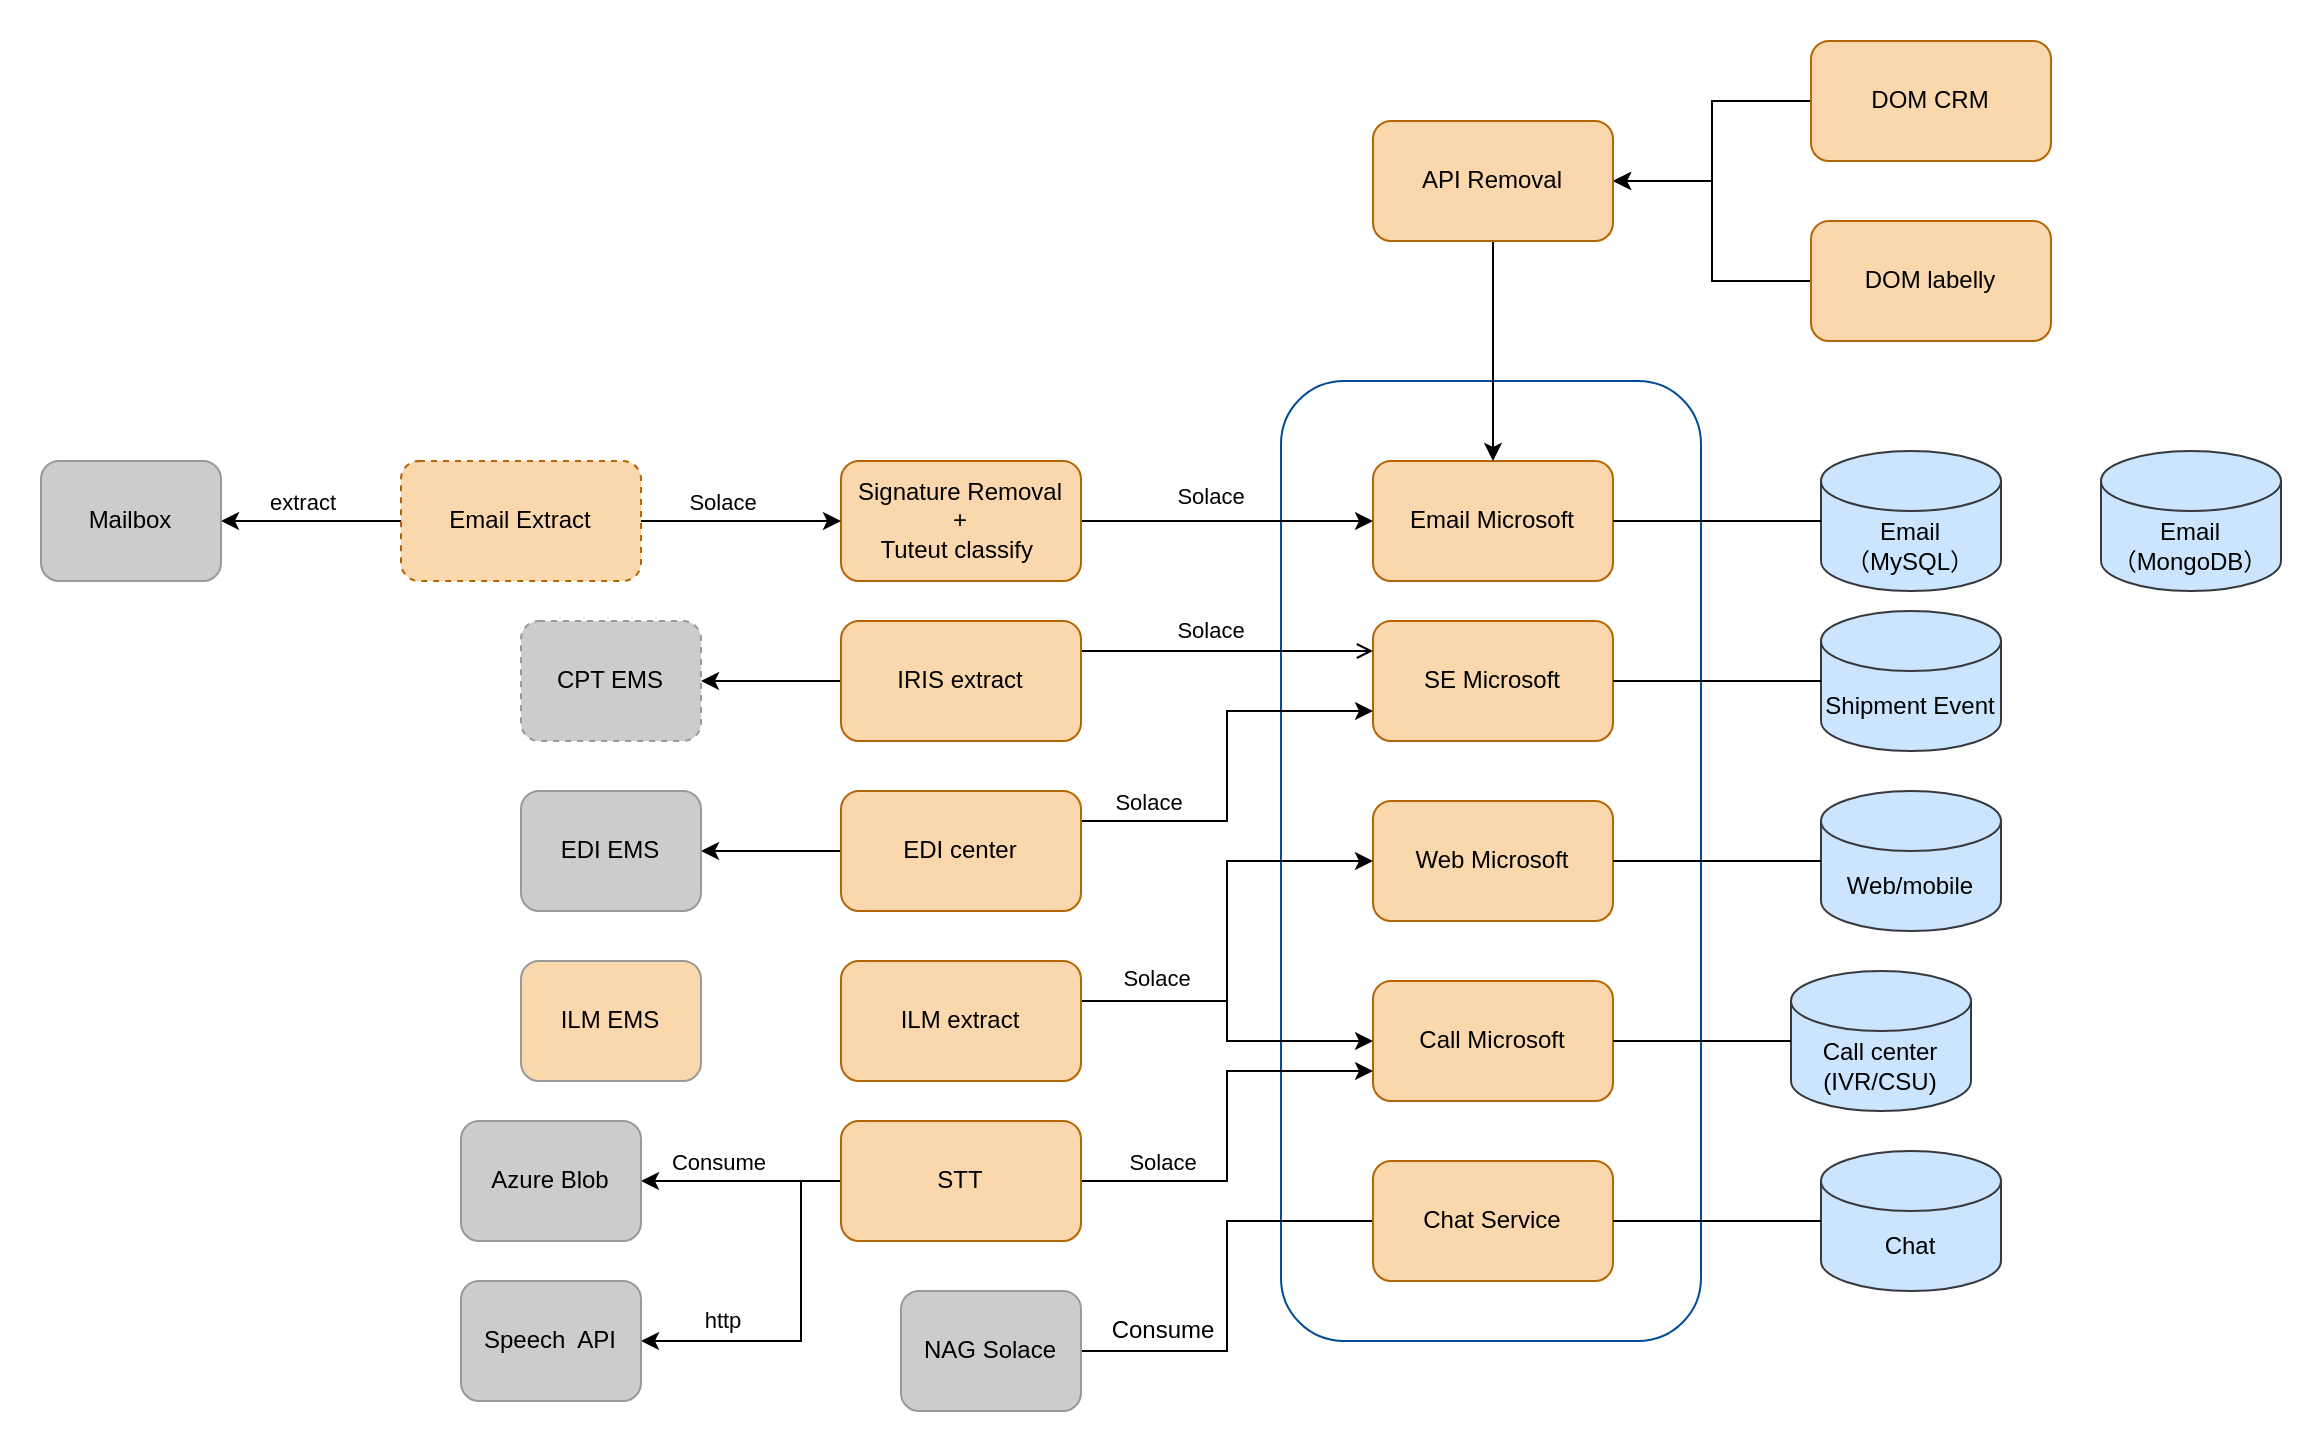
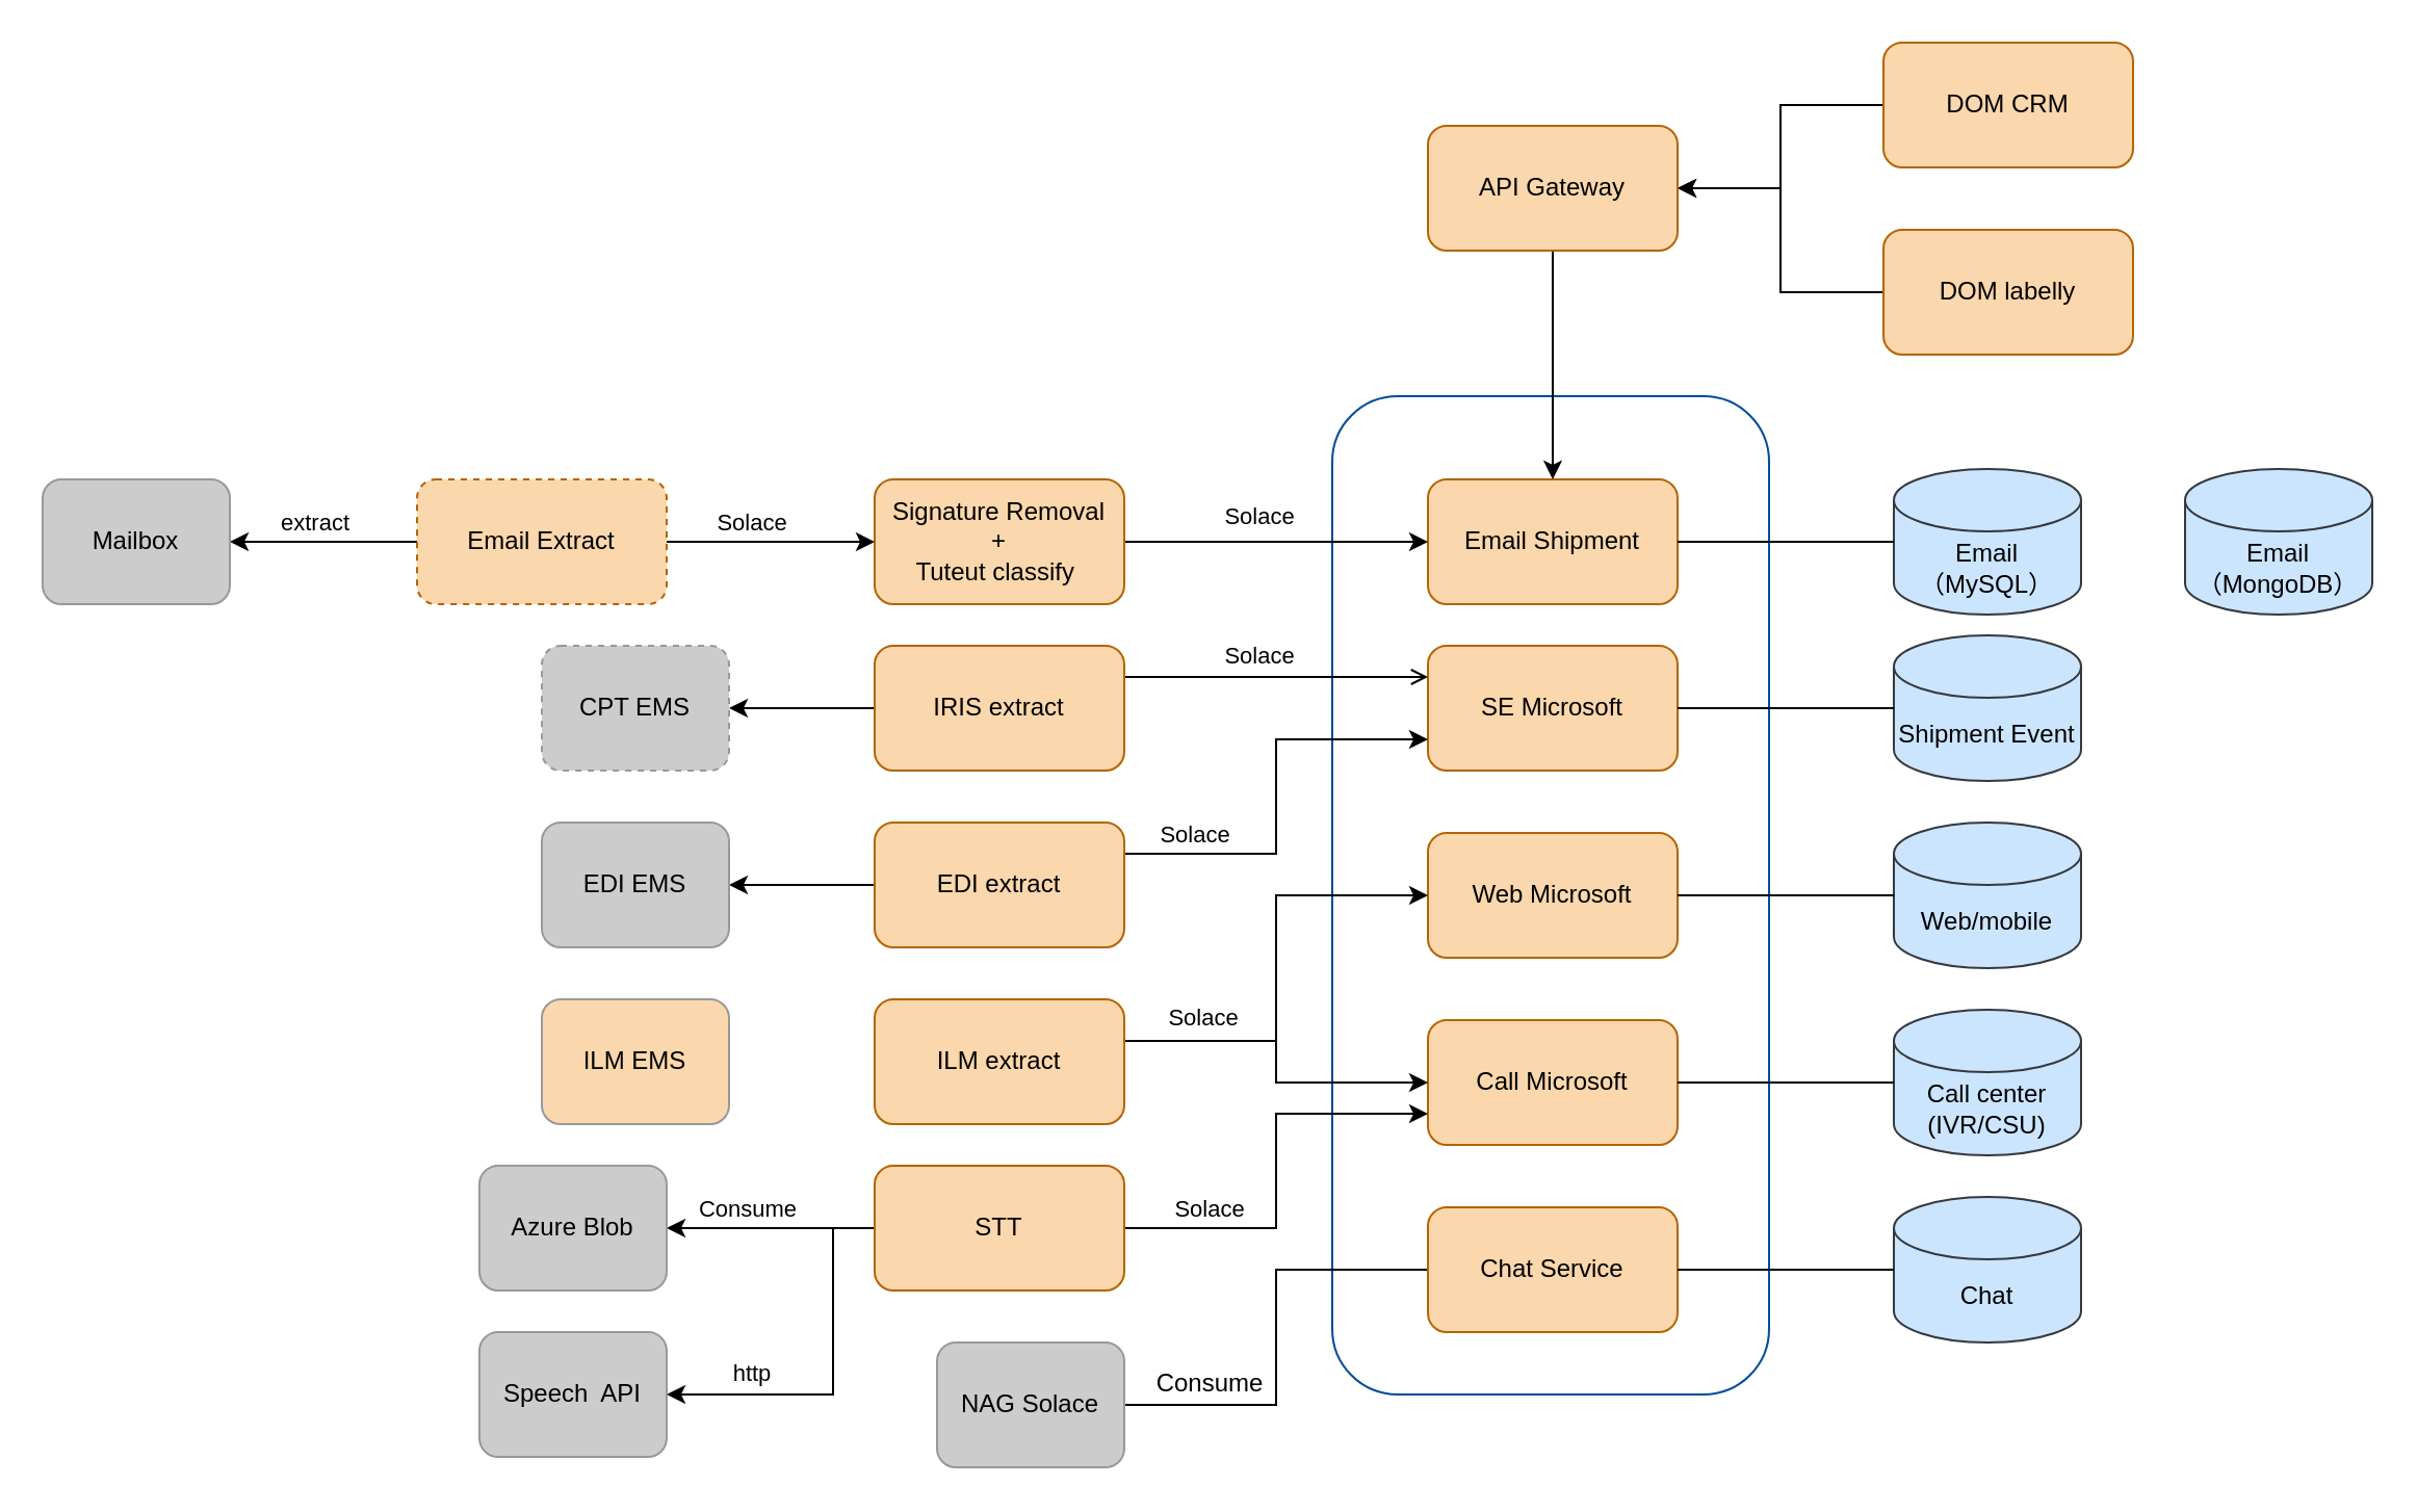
- <mxCell id="47" value="API Removal" style="rounded=1;whiteSpace=wrap;html=1;strokeColor=#b46504;fillColor=#fad7ac;" vertex="1" parent="1"><mxGeometry x="686" width="120" height="60" as="geometry" y="60" /></mxCell>
+ <mxCell id="47" value="API Gateway" style="rounded=1;whiteSpace=wrap;html=1;strokeColor=#b46504;fillColor=#fad7ac;" vertex="1" parent="1"><mxGeometry x="686" width="120" height="60" as="geometry" y="60" /></mxCell>
- <mxCell id="3" value="Email Microsoft" style="rounded=1;whiteSpace=wrap;html=1;strokeColor=#b46504;fillColor=#fad7ac;" vertex="1" parent="1"><mxGeometry x="686" y="230" width="120" height="60" as="geometry" /></mxCell>
+ <mxCell id="3" value="Email Shipment" style="rounded=1;whiteSpace=wrap;html=1;strokeColor=#b46504;fillColor=#fad7ac;" vertex="1" parent="1"><mxGeometry x="686" y="230" width="120" height="60" as="geometry" /></mxCell>
- <mxCell id="30" value="EDI center" style="rounded=1;whiteSpace=wrap;html=1;strokeColor=#b46504;fillColor=#fad7ac;" vertex="1" parent="1"><mxGeometry x="420" y="395" width="120" height="60" as="geometry" /></mxCell>
+ <mxCell id="30" value="EDI extract" style="rounded=1;whiteSpace=wrap;html=1;strokeColor=#b46504;fillColor=#fad7ac;" vertex="1" parent="1"><mxGeometry x="420" y="395" width="120" height="60" as="geometry" /></mxCell>
- <mxCell id="9" value="Call center &lt;br&gt;(IVR/CSU)" style="shape=cylinder3;whiteSpace=wrap;html=1;boundedLbl=1;backgroundOutline=1;size=15;strokeColor=#36393d;fillColor=#cce5ff;" vertex="1" parent="1"><mxGeometry x="895" y="485" width="90" height="70" as="geometry" /></mxCell>
+ <mxCell id="9" value="Call center &lt;br&gt;(IVR/CSU)" style="shape=cylinder3;whiteSpace=wrap;html=1;boundedLbl=1;backgroundOutline=1;size=15;strokeColor=#36393d;fillColor=#cce5ff;" vertex="1" parent="1"><mxGeometry x="910" y="485" width="90" height="70" as="geometry" /></mxCell>
